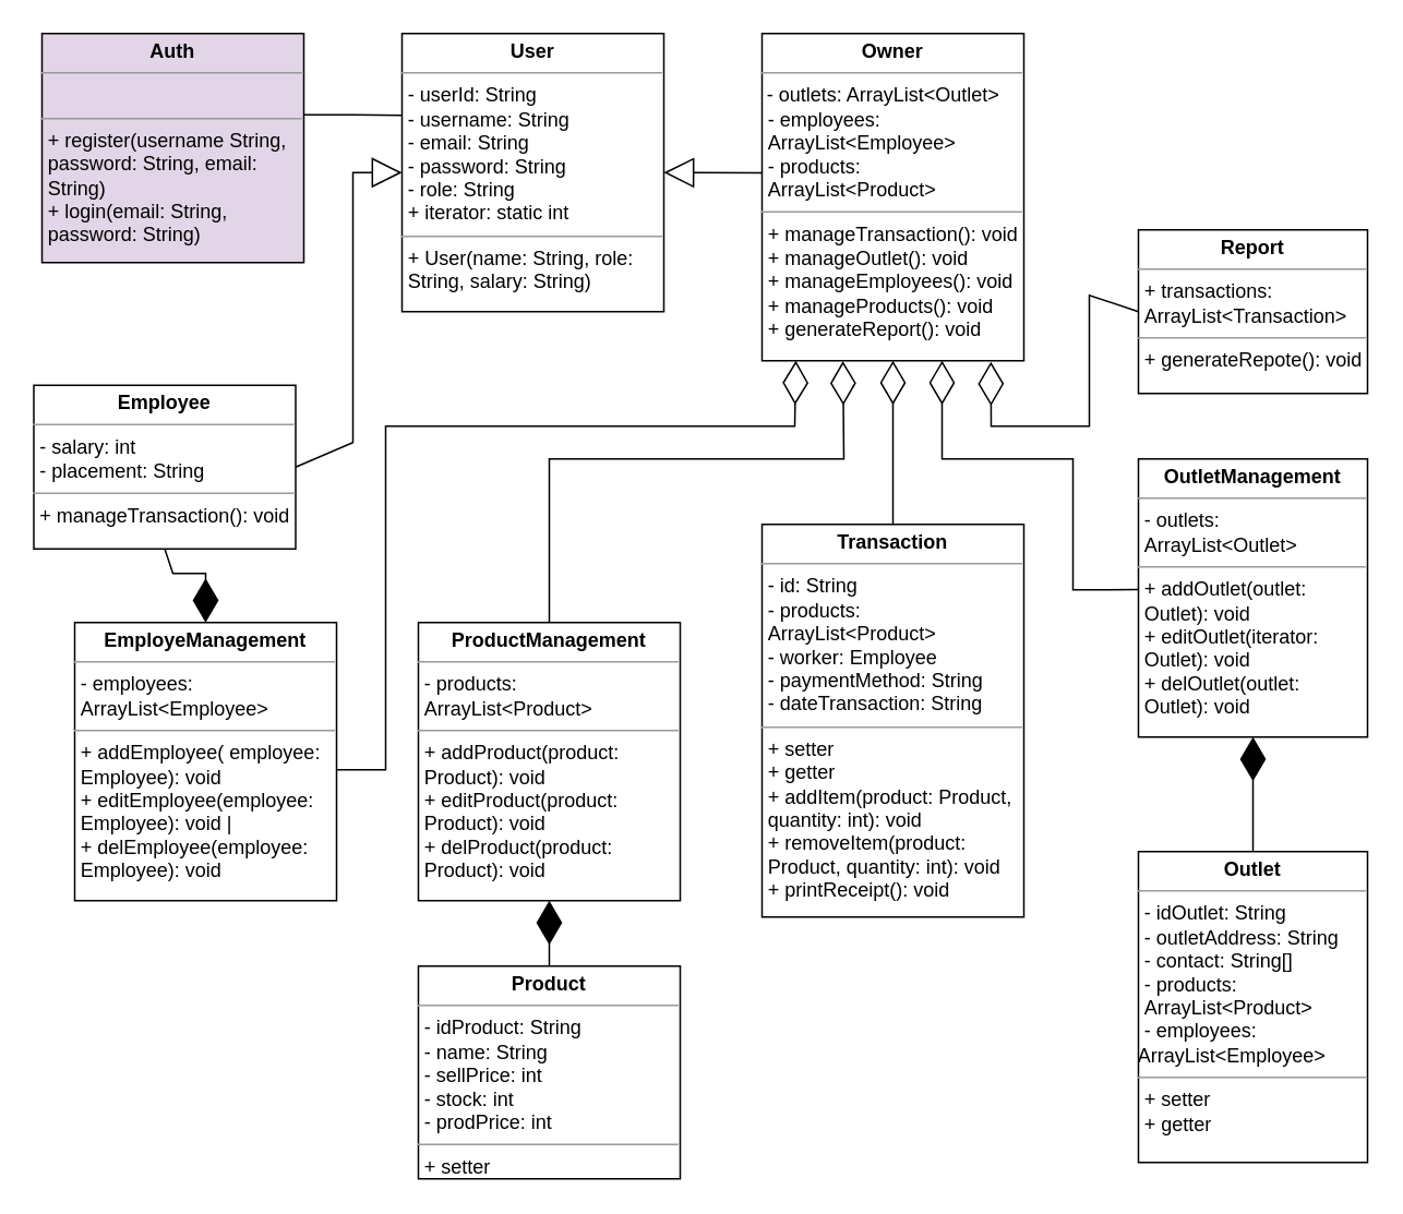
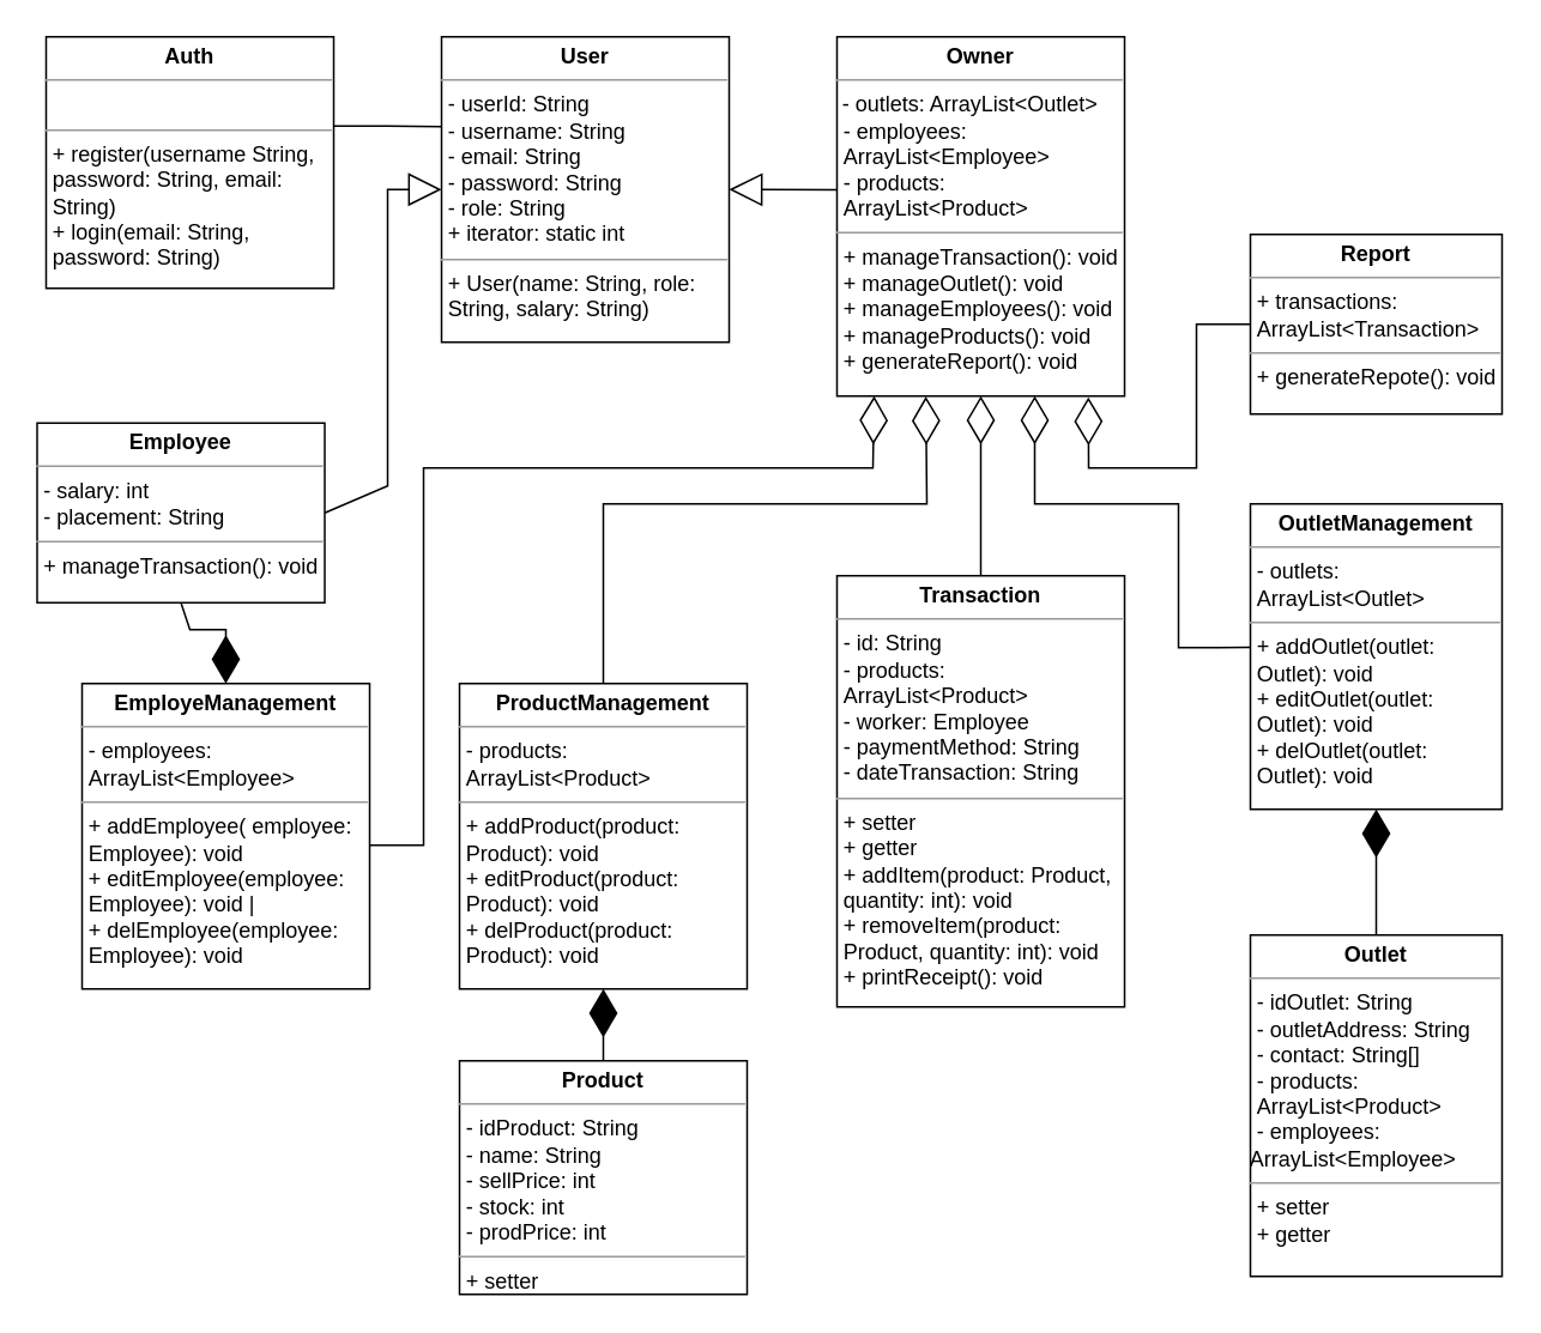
- <mxCell id="3" value="&lt;p style=&quot;margin: 4px 0px 0px; text-align: center;&quot;&gt;&lt;b&gt;Auth&lt;/b&gt;&lt;/p&gt;&lt;hr size=&quot;1&quot;&gt;&lt;p style=&quot;margin:0px;margin-left:4px;&quot;&gt;&lt;br&gt;&lt;/p&gt;&lt;hr size=&quot;1&quot;&gt;&lt;p style=&quot;margin:0px;margin-left:4px;&quot;&gt;+ register(username String, password: String, email: String)&lt;/p&gt;&lt;p style=&quot;margin:0px;margin-left:4px;&quot;&gt;+ login(email: String, password: String)&lt;/p&gt;" style="verticalAlign=top;align=left;overflow=fill;fontSize=12;fontFamily=Helvetica;html=1;whiteSpace=wrap;fillColor=#e1d5e7;" parent="1" vertex="1"><mxGeometry x="25" y="20" width="160" height="140" as="geometry" /></mxCell>
+ <mxCell id="3" value="&lt;p style=&quot;margin: 4px 0px 0px; text-align: center;&quot;&gt;&lt;b&gt;Auth&lt;/b&gt;&lt;/p&gt;&lt;hr size=&quot;1&quot;&gt;&lt;p style=&quot;margin:0px;margin-left:4px;&quot;&gt;&lt;br&gt;&lt;/p&gt;&lt;hr size=&quot;1&quot;&gt;&lt;p style=&quot;margin:0px;margin-left:4px;&quot;&gt;+ register(username String, password: String, email: String)&lt;/p&gt;&lt;p style=&quot;margin:0px;margin-left:4px;&quot;&gt;+ login(email: String, password: String)&lt;/p&gt;" style="verticalAlign=top;align=left;overflow=fill;fontSize=12;fontFamily=Helvetica;html=1;whiteSpace=wrap;" parent="1" vertex="1"><mxGeometry x="25" y="20" width="160" height="140" as="geometry" /></mxCell>
- <mxCell id="12" value="&lt;p style=&quot;margin:0px;margin-top:4px;text-align:center;&quot;&gt;&lt;b&gt;Report&lt;/b&gt;&lt;/p&gt;&lt;hr size=&quot;1&quot;&gt;&lt;p style=&quot;margin:0px;margin-left:4px;&quot;&gt;+ transactions: ArrayList&amp;lt;Transaction&amp;gt;&lt;/p&gt;&lt;hr size=&quot;1&quot;&gt;&lt;p style=&quot;margin:0px;margin-left:4px;&quot;&gt;+ generateRepote(): void&lt;/p&gt;" style="verticalAlign=top;align=left;overflow=fill;fontSize=12;fontFamily=Helvetica;html=1;whiteSpace=wrap;" parent="1" vertex="1"><mxGeometry x="695" y="140" width="140" height="100" as="geometry" /></mxCell>
+ <mxCell id="12" value="&lt;p style=&quot;margin:0px;margin-top:4px;text-align:center;&quot;&gt;&lt;b&gt;Report&lt;/b&gt;&lt;/p&gt;&lt;hr size=&quot;1&quot;&gt;&lt;p style=&quot;margin:0px;margin-left:4px;&quot;&gt;+ transactions: ArrayList&amp;lt;Transaction&amp;gt;&lt;/p&gt;&lt;hr size=&quot;1&quot;&gt;&lt;p style=&quot;margin:0px;margin-left:4px;&quot;&gt;+ generateRepote(): void&lt;/p&gt;" style="verticalAlign=top;align=left;overflow=fill;fontSize=12;fontFamily=Helvetica;html=1;whiteSpace=wrap;" parent="1" vertex="1"><mxGeometry x="695" y="130" width="140" height="100" as="geometry" /></mxCell>
- <mxCell id="9" value="&lt;p style=&quot;margin:0px;margin-top:4px;text-align:center;&quot;&gt;&lt;b&gt;OutletManagement&lt;/b&gt;&lt;/p&gt;&lt;hr size=&quot;1&quot;&gt;&lt;p style=&quot;margin:0px;margin-left:4px;&quot;&gt;- outlets: ArrayList&amp;lt;Outlet&amp;gt;&lt;/p&gt;&lt;hr size=&quot;1&quot;&gt;&lt;p style=&quot;border-color: var(--border-color); margin: 0px 0px 0px 4px;&quot;&gt;+ addOutlet(outlet: Outlet): void&lt;/p&gt;&lt;p style=&quot;border-color: var(--border-color); margin: 0px 0px 0px 4px;&quot;&gt;+ editOutlet(iterator: Outlet): void&lt;br style=&quot;border-color: var(--border-color);&quot;&gt;&lt;/p&gt;&lt;p style=&quot;border-color: var(--border-color); margin: 0px 0px 0px 4px;&quot;&gt;+ delOutlet(outlet: Outlet): void&lt;/p&gt;" style="verticalAlign=top;align=left;overflow=fill;fontSize=12;fontFamily=Helvetica;html=1;whiteSpace=wrap;" parent="1" vertex="1"><mxGeometry x="695" y="280" width="140" height="170" as="geometry" /></mxCell>
+ <mxCell id="9" value="&lt;p style=&quot;margin:0px;margin-top:4px;text-align:center;&quot;&gt;&lt;b&gt;OutletManagement&lt;/b&gt;&lt;/p&gt;&lt;hr size=&quot;1&quot;&gt;&lt;p style=&quot;margin:0px;margin-left:4px;&quot;&gt;- outlets: ArrayList&amp;lt;Outlet&amp;gt;&lt;/p&gt;&lt;hr size=&quot;1&quot;&gt;&lt;p style=&quot;border-color: var(--border-color); margin: 0px 0px 0px 4px;&quot;&gt;+ addOutlet(outlet: Outlet): void&lt;/p&gt;&lt;p style=&quot;border-color: var(--border-color); margin: 0px 0px 0px 4px;&quot;&gt;+ editOutlet(outlet: Outlet): void&lt;br style=&quot;border-color: var(--border-color);&quot;&gt;&lt;/p&gt;&lt;p style=&quot;border-color: var(--border-color); margin: 0px 0px 0px 4px;&quot;&gt;+ delOutlet(outlet: Outlet): void&lt;/p&gt;" style="verticalAlign=top;align=left;overflow=fill;fontSize=12;fontFamily=Helvetica;html=1;whiteSpace=wrap;" parent="1" vertex="1"><mxGeometry x="695" y="280" width="140" height="170" as="geometry" /></mxCell>
